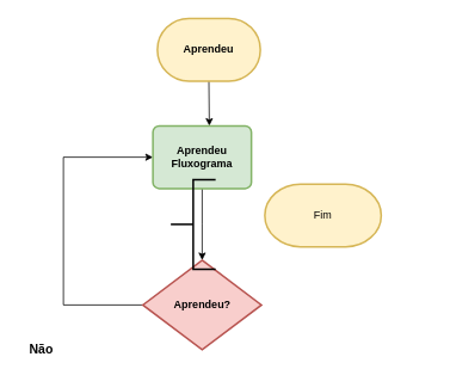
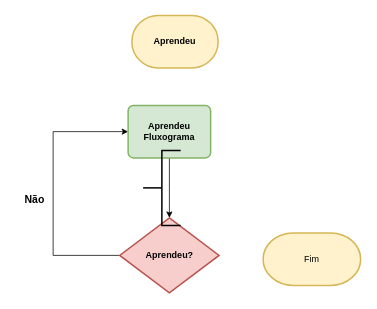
- <mxCell id="4" style="edgeStyle=elbowEdgeStyle;rounded=0;orthogonalLoop=1;jettySize=auto;html=1;exitX=0.5;exitY=1;exitDx=0;exitDy=0;exitPerimeter=0;" edge="1" parent="1" source="5" target="7"><mxGeometry relative="1" as="geometry" /></mxCell>
- <mxCell id="9" value="Fim" style="strokeWidth=2;html=1;shape=mxgraph.flowchart.terminator;whiteSpace=wrap;fillColor=#fff2cc;strokeColor=#d6b656;" vertex="1" parent="1"><mxGeometry x="295" y="205" width="130" height="70" as="geometry" /></mxCell>
+ <mxCell id="9" value="Fim" style="strokeWidth=2;html=1;shape=mxgraph.flowchart.terminator;whiteSpace=wrap;fillColor=#fff2cc;strokeColor=#d6b656;" vertex="1" parent="1"><mxGeometry x="350" y="310" width="130" height="70" as="geometry" /></mxCell>
- <mxCell id="8" value="&lt;b&gt;&lt;font style=&quot;font-size: 14px;&quot;&gt;Não&lt;/font&gt;&lt;/b&gt;" style="text;html=1;align=center;verticalAlign=middle;resizable=0;points=[];autosize=1;strokeColor=none;fillColor=none;" vertex="1" parent="1"><mxGeometry x="20" y="375" width="50" height="30" as="geometry" /></mxCell>
+ <mxCell id="8" value="&lt;b&gt;&lt;font style=&quot;font-size: 14px;&quot;&gt;Não&lt;/font&gt;&lt;/b&gt;" style="text;html=1;align=center;verticalAlign=middle;resizable=0;points=[];autosize=1;strokeColor=none;fillColor=none;" vertex="1" parent="1"><mxGeometry x="20" y="250" width="50" height="30" as="geometry" /></mxCell>
